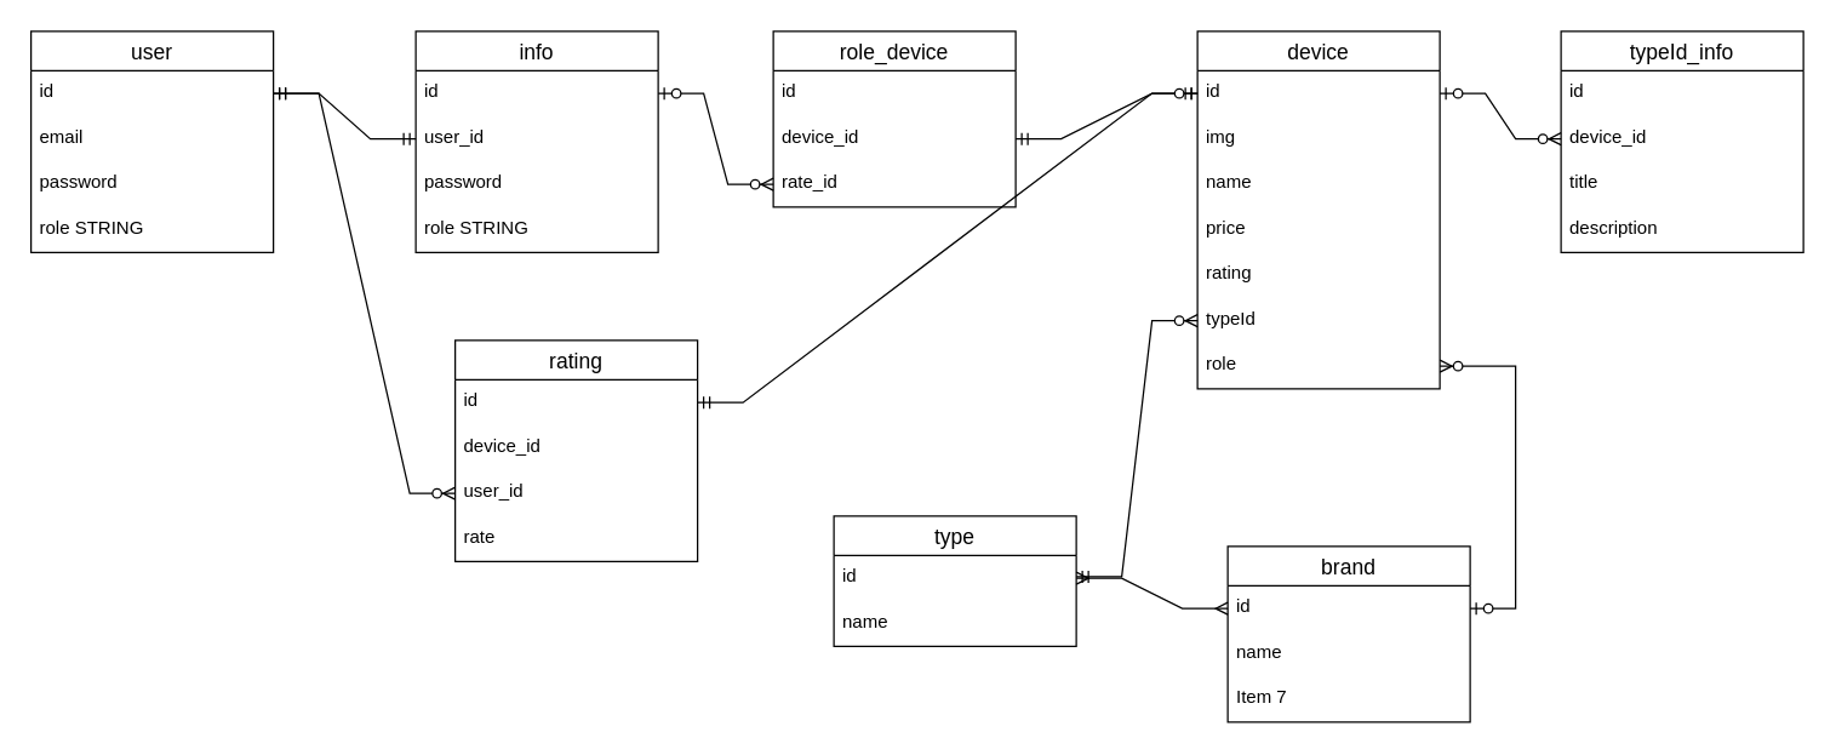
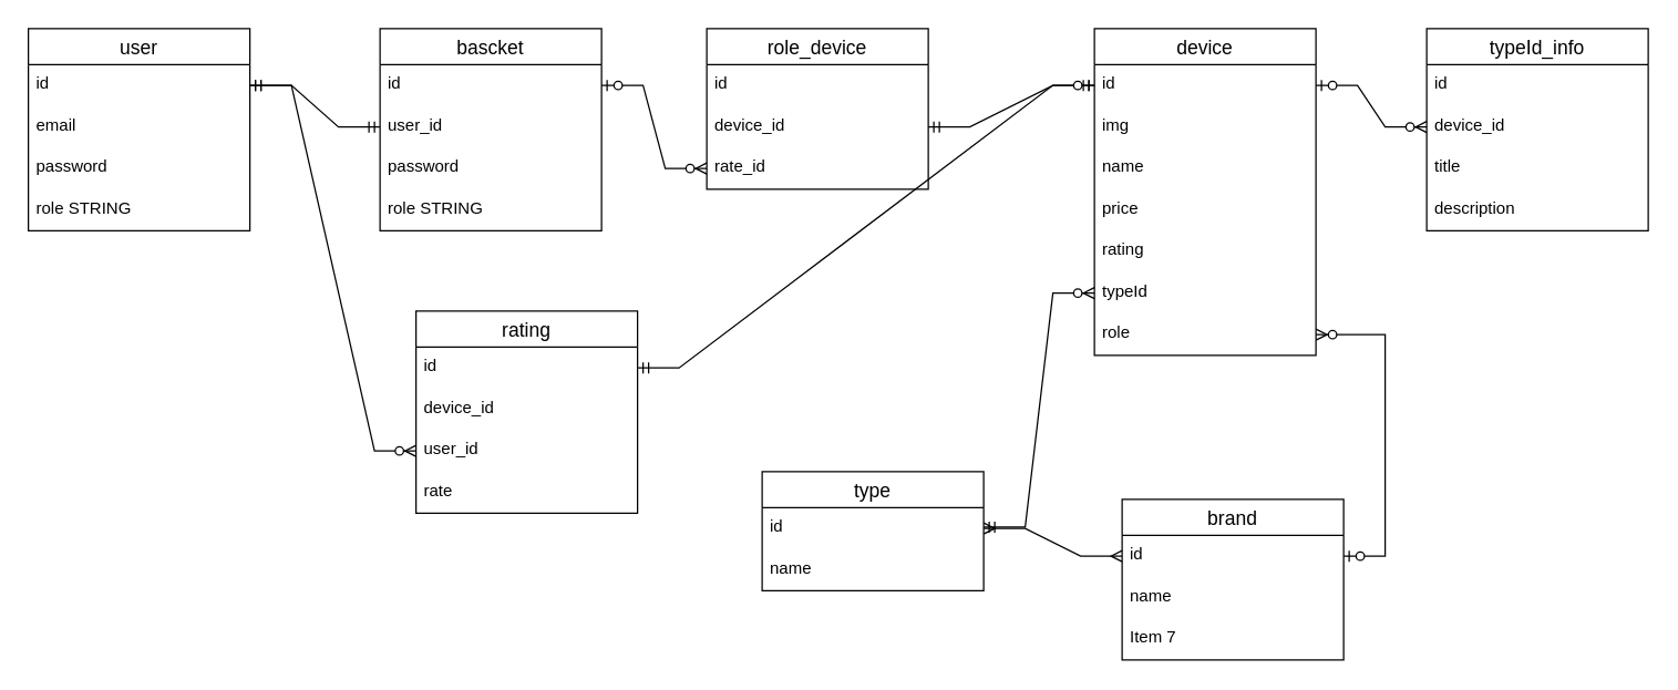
- <mxCell id="7" value="info" style="swimlane;fontStyle=0;childLayout=stackLayout;horizontal=1;startSize=26;horizontalStack=0;resizeParent=1;resizeParentMax=0;resizeLast=0;collapsible=1;marginBottom=0;align=center;fontSize=14;" vertex="1" parent="1"><mxGeometry x="274" y="20" width="160" height="146" as="geometry" /></mxCell>
+ <mxCell id="7" value="bascket" style="swimlane;fontStyle=0;childLayout=stackLayout;horizontal=1;startSize=26;horizontalStack=0;resizeParent=1;resizeParentMax=0;resizeLast=0;collapsible=1;marginBottom=0;align=center;fontSize=14;" vertex="1" parent="1"><mxGeometry x="274" y="20" width="160" height="146" as="geometry" /></mxCell>
